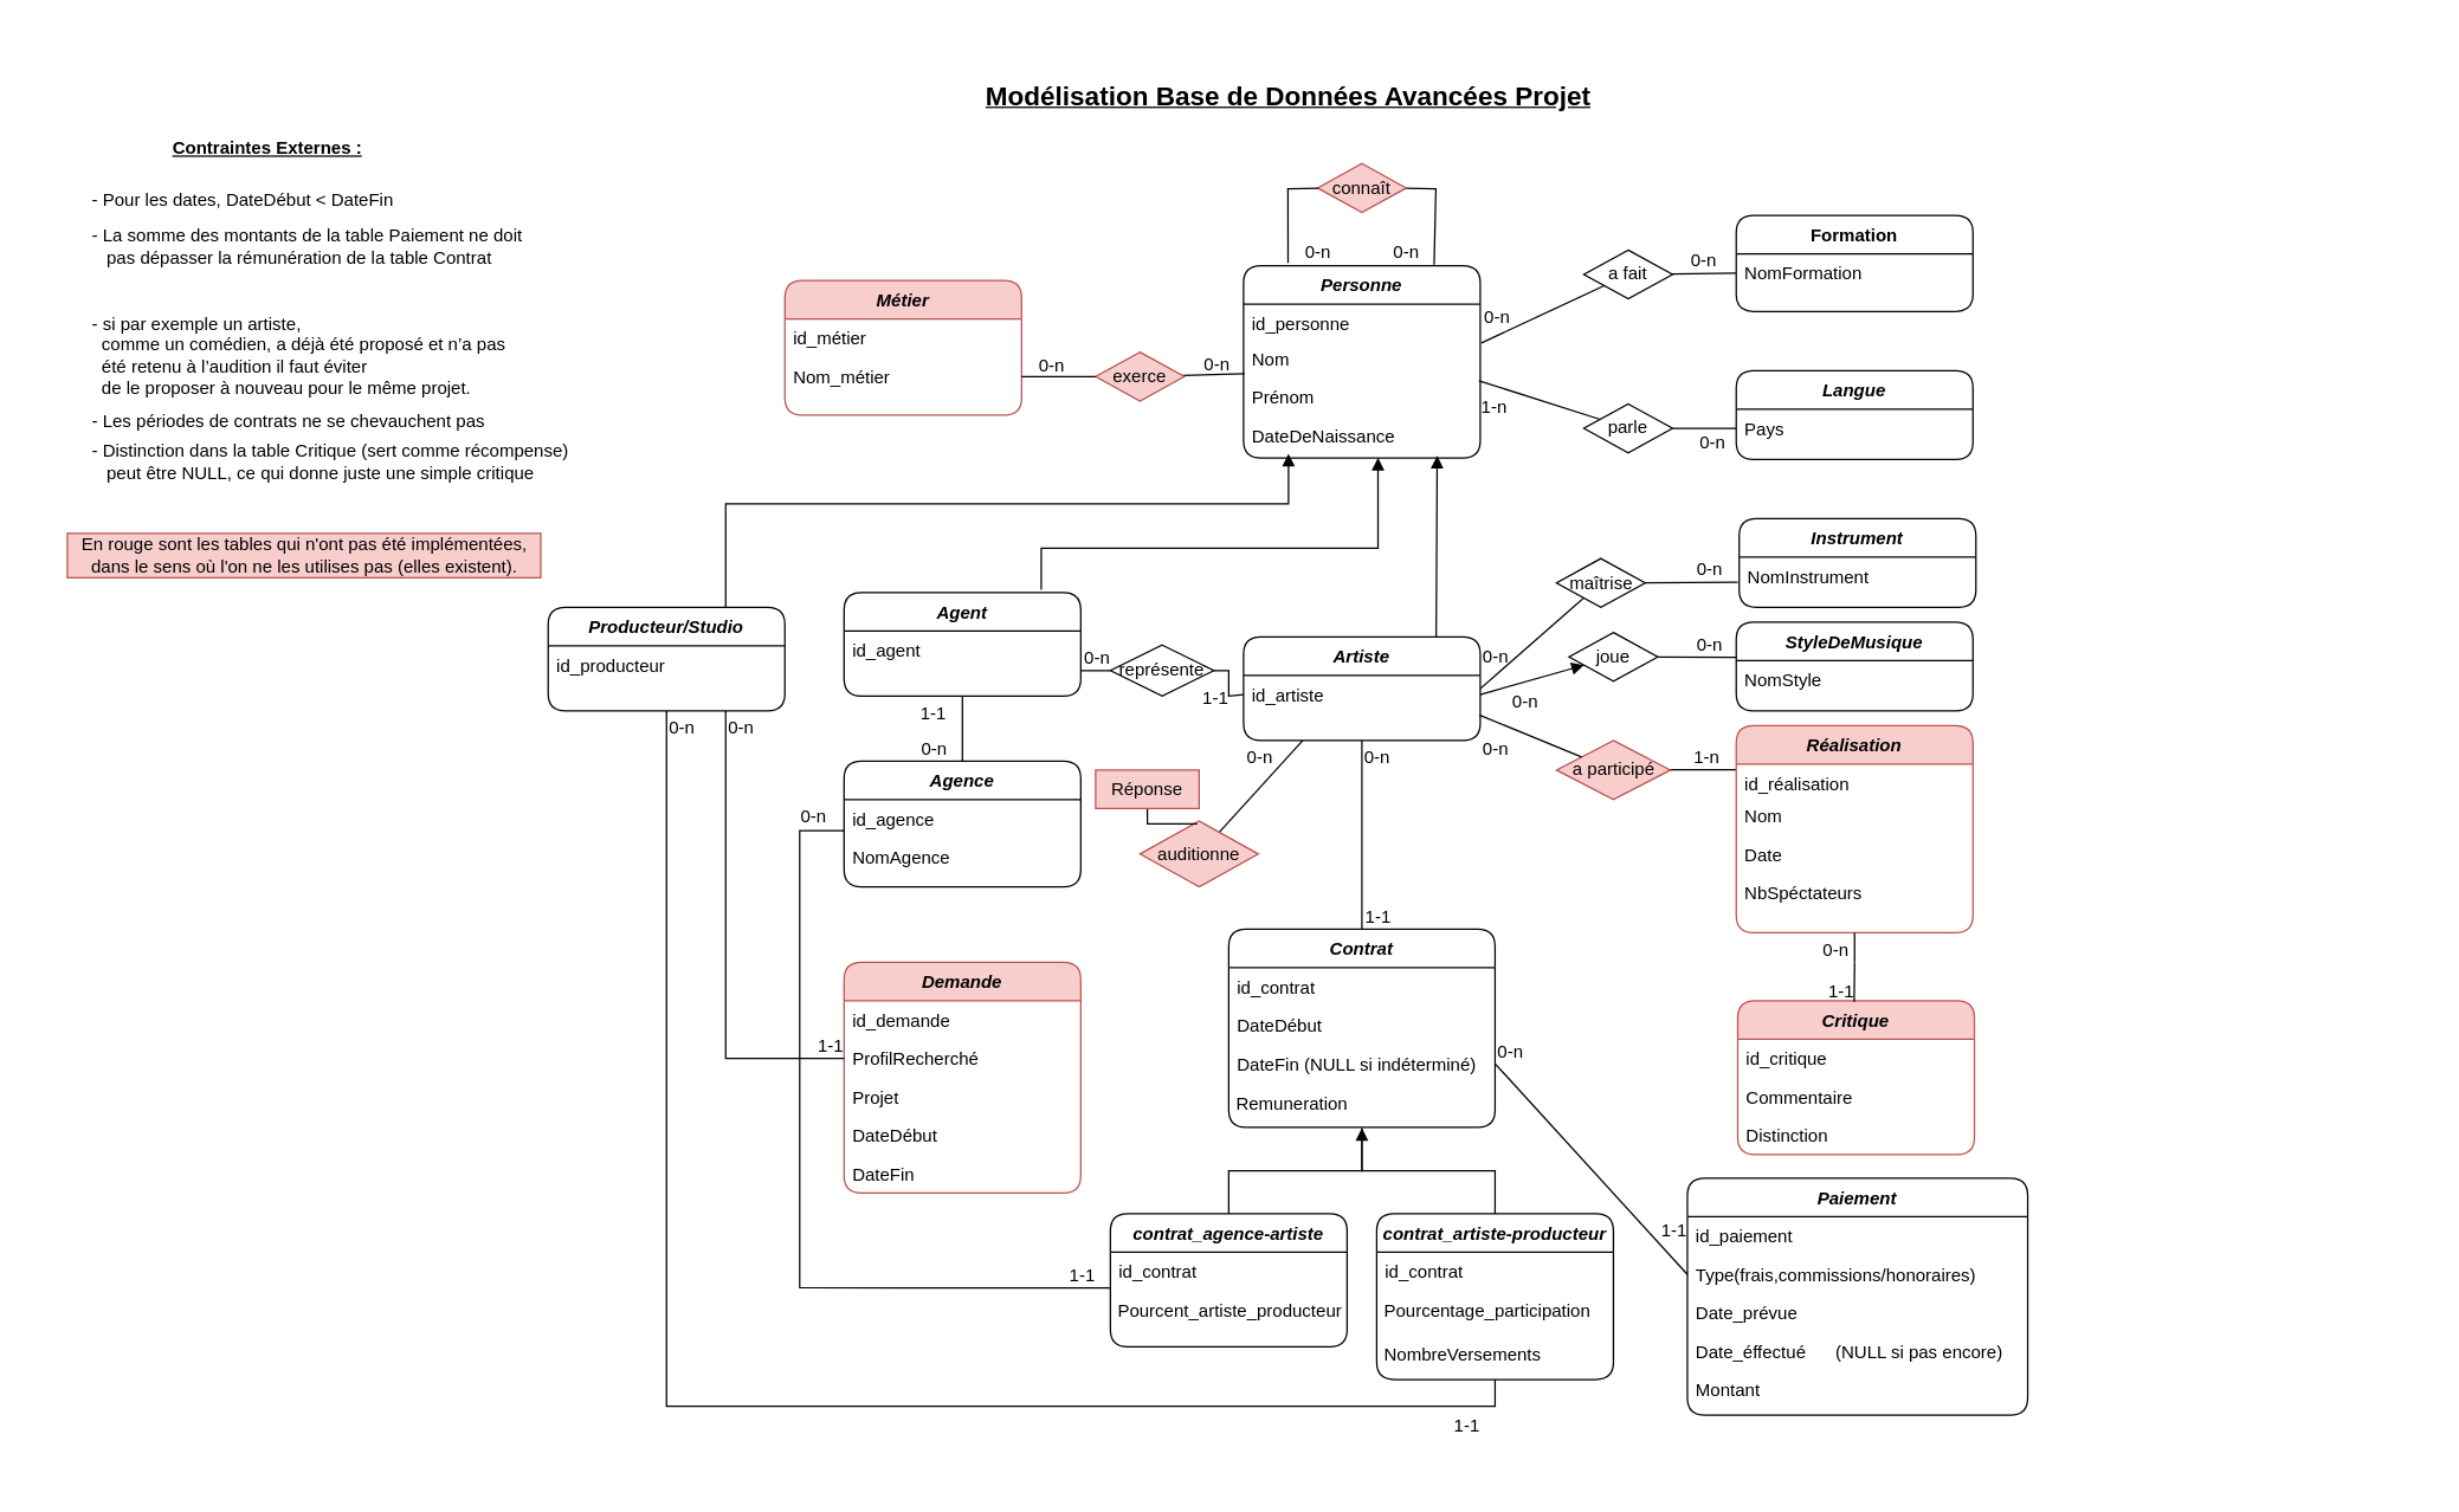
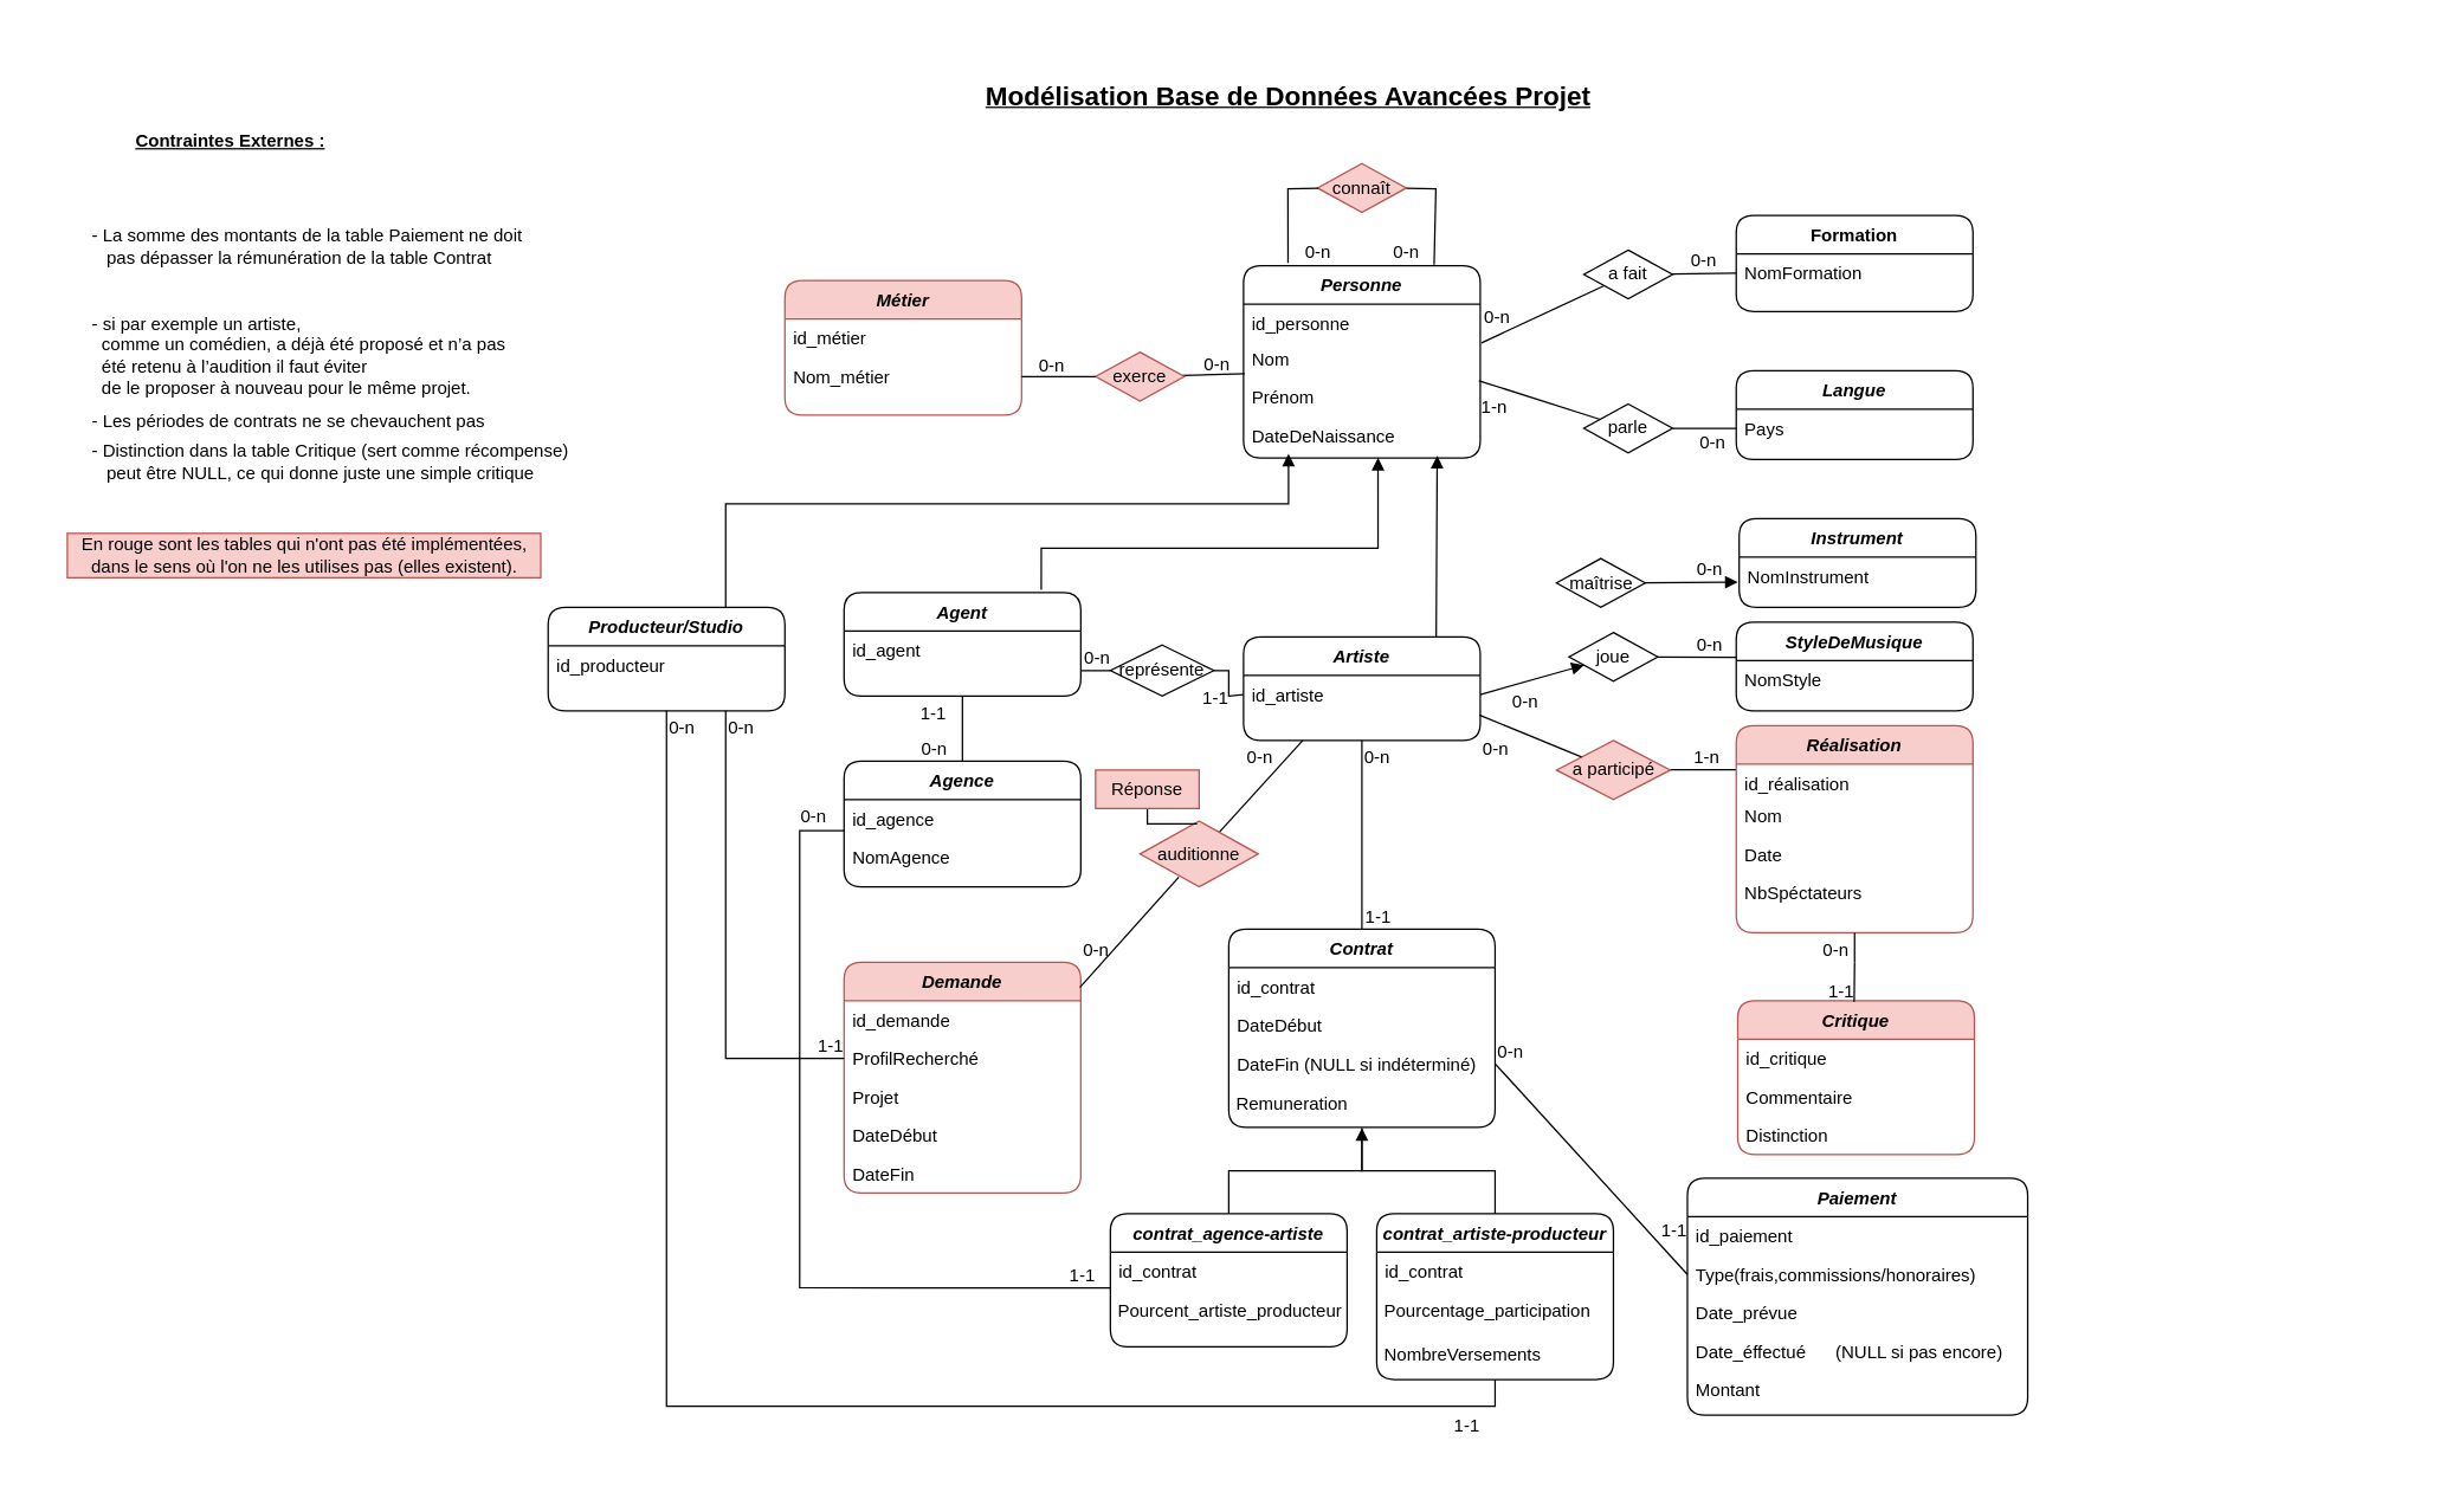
- <mxCell id="131" value="&lt;div&gt;Contraintes Externes :&lt;/div&gt;" style="text;html=1;align=center;verticalAlign=middle;resizable=0;points=[];autosize=1;strokeColor=none;fillColor=none;fontStyle=5" parent="1" vertex="1"><mxGeometry x="110" y="90" width="140" height="20" as="geometry" /></mxCell>
+ <mxCell id="131" value="&lt;div&gt;Contraintes Externes :&lt;/div&gt;" style="text;html=1;align=center;verticalAlign=middle;resizable=0;points=[];autosize=1;strokeColor=none;fillColor=none;fontStyle=5" parent="1" vertex="1"><mxGeometry x="85" y="85" width="140" height="20" as="geometry" /></mxCell>
- <mxCell id="132" value="&lt;div&gt;- Pour les dates, DateDébut &amp;lt; DateFin&lt;/div&gt;" style="text;html=1;align=left;verticalAlign=middle;resizable=0;points=[];autosize=1;strokeColor=none;fillColor=none;" parent="1" vertex="1"><mxGeometry x="60" y="125" width="220" height="20" as="geometry" /></mxCell>
- <mxCell id="41" value="" style="endArrow=none;html=1;rounded=0;startArrow=none;entryX=-0.006;entryY=0.654;entryDx=0;entryDy=0;entryPerimeter=0;" parent="1" source="43" target="40" edge="1"><mxGeometry relative="1" as="geometry"><mxPoint x="1003" y="425.5" as="sourcePoint" /><mxPoint x="1173" y="409" as="targetPoint" /></mxGeometry></mxCell>
+ <mxCell id="41" value="" style="endArrow=block;html=1;rounded=0;startArrow=none;entryX=-0.006;entryY=0.654;entryDx=0;entryDy=0;entryPerimeter=0;" parent="1" source="43" target="40" edge="1"><mxGeometry relative="1" as="geometry"><mxPoint x="1003" y="425.5" as="sourcePoint" /><mxPoint x="1173" y="409" as="targetPoint" /></mxGeometry></mxCell>
- <mxCell id="44" value="" style="endArrow=none;html=1;rounded=0;exitX=1;exitY=0.5;exitDx=0;exitDy=0;" parent="1" source="37" target="43" edge="1"><mxGeometry relative="1" as="geometry"><mxPoint x="1000" y="439.5" as="sourcePoint" /><mxPoint x="1150" y="493.5" as="targetPoint" /></mxGeometry></mxCell>
- <mxCell id="45" value="0-n" style="resizable=0;html=1;align=left;verticalAlign=bottom;direction=south;" parent="44" connectable="0" vertex="1"><mxGeometry x="-1" relative="1" as="geometry"><mxPoint y="-13" as="offset" /></mxGeometry></mxCell>
+ <mxCell id="90" value="" style="endArrow=none;html=1;rounded=0;exitX=0.996;exitY=0.109;exitDx=0;exitDy=0;exitPerimeter=0;entryX=0.328;entryY=0.851;entryDx=0;entryDy=0;entryPerimeter=0;" parent="1" source="78" target="89" edge="1"><mxGeometry relative="1" as="geometry"><mxPoint x="750" y="776" as="sourcePoint" /><mxPoint x="900" y="830" as="targetPoint" /></mxGeometry></mxCell>
+ <mxCell id="91" value="0-n" style="resizable=0;html=1;align=left;verticalAlign=bottom;" parent="90" connectable="0" vertex="1"><mxGeometry x="-1" relative="1" as="geometry"><mxPoint x="1" y="-17" as="offset" /></mxGeometry></mxCell>
